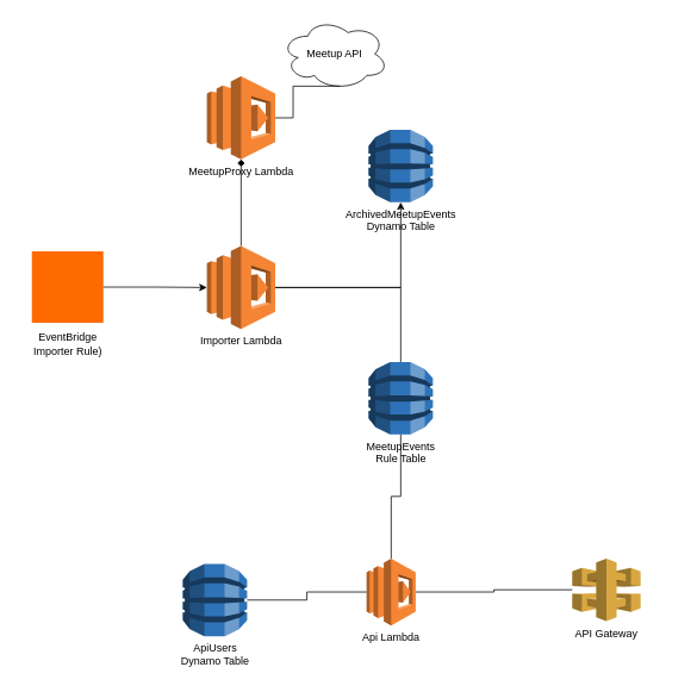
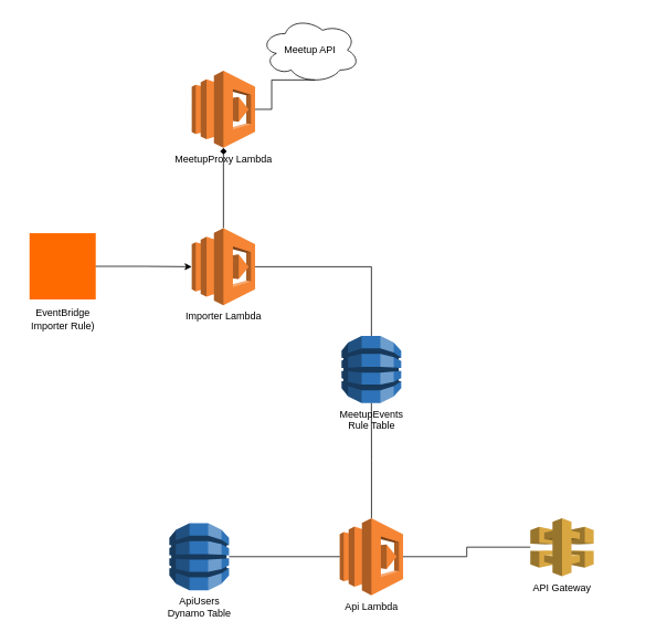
- <mxCell id="14" value="ArchivedMeetupEvents&lt;div&gt;Dynamo Table&lt;/div&gt;" style="outlineConnect=0;dashed=0;verticalLabelPosition=bottom;verticalAlign=top;align=center;html=1;shape=mxgraph.aws3.dynamo_db;fillColor=#2E73B8;gradientColor=none;" parent="1" vertex="1"><mxGeometry x="412" y="145" width="72" height="81" as="geometry" /></mxCell>
- <mxCell id="3" style="edgeStyle=orthogonalEdgeStyle;rounded=0;orthogonalLoop=1;jettySize=auto;html=1;" parent="1" source="6" target="14" edge="1"><mxGeometry relative="1" as="geometry" /></mxCell>
- <mxCell id="18" value="Api Lambda&lt;div&gt;&lt;br&gt;&lt;/div&gt;" style="outlineConnect=0;dashed=0;verticalLabelPosition=bottom;verticalAlign=top;align=center;html=1;shape=mxgraph.aws3.lambda;fillColor=#F58534;gradientColor=none;" parent="1" vertex="1"><mxGeometry x="409.75" y="625" width="55" height="75" as="geometry" /></mxCell>
+ <mxCell id="18" value="Api Lambda&lt;div&gt;&lt;br&gt;&lt;/div&gt;" style="outlineConnect=0;dashed=0;verticalLabelPosition=bottom;verticalAlign=top;align=center;html=1;shape=mxgraph.aws3.lambda;fillColor=#F58534;gradientColor=none;" parent="1" vertex="1"><mxGeometry x="409.75" y="625" width="76.5" height="93" as="geometry" /></mxCell>
